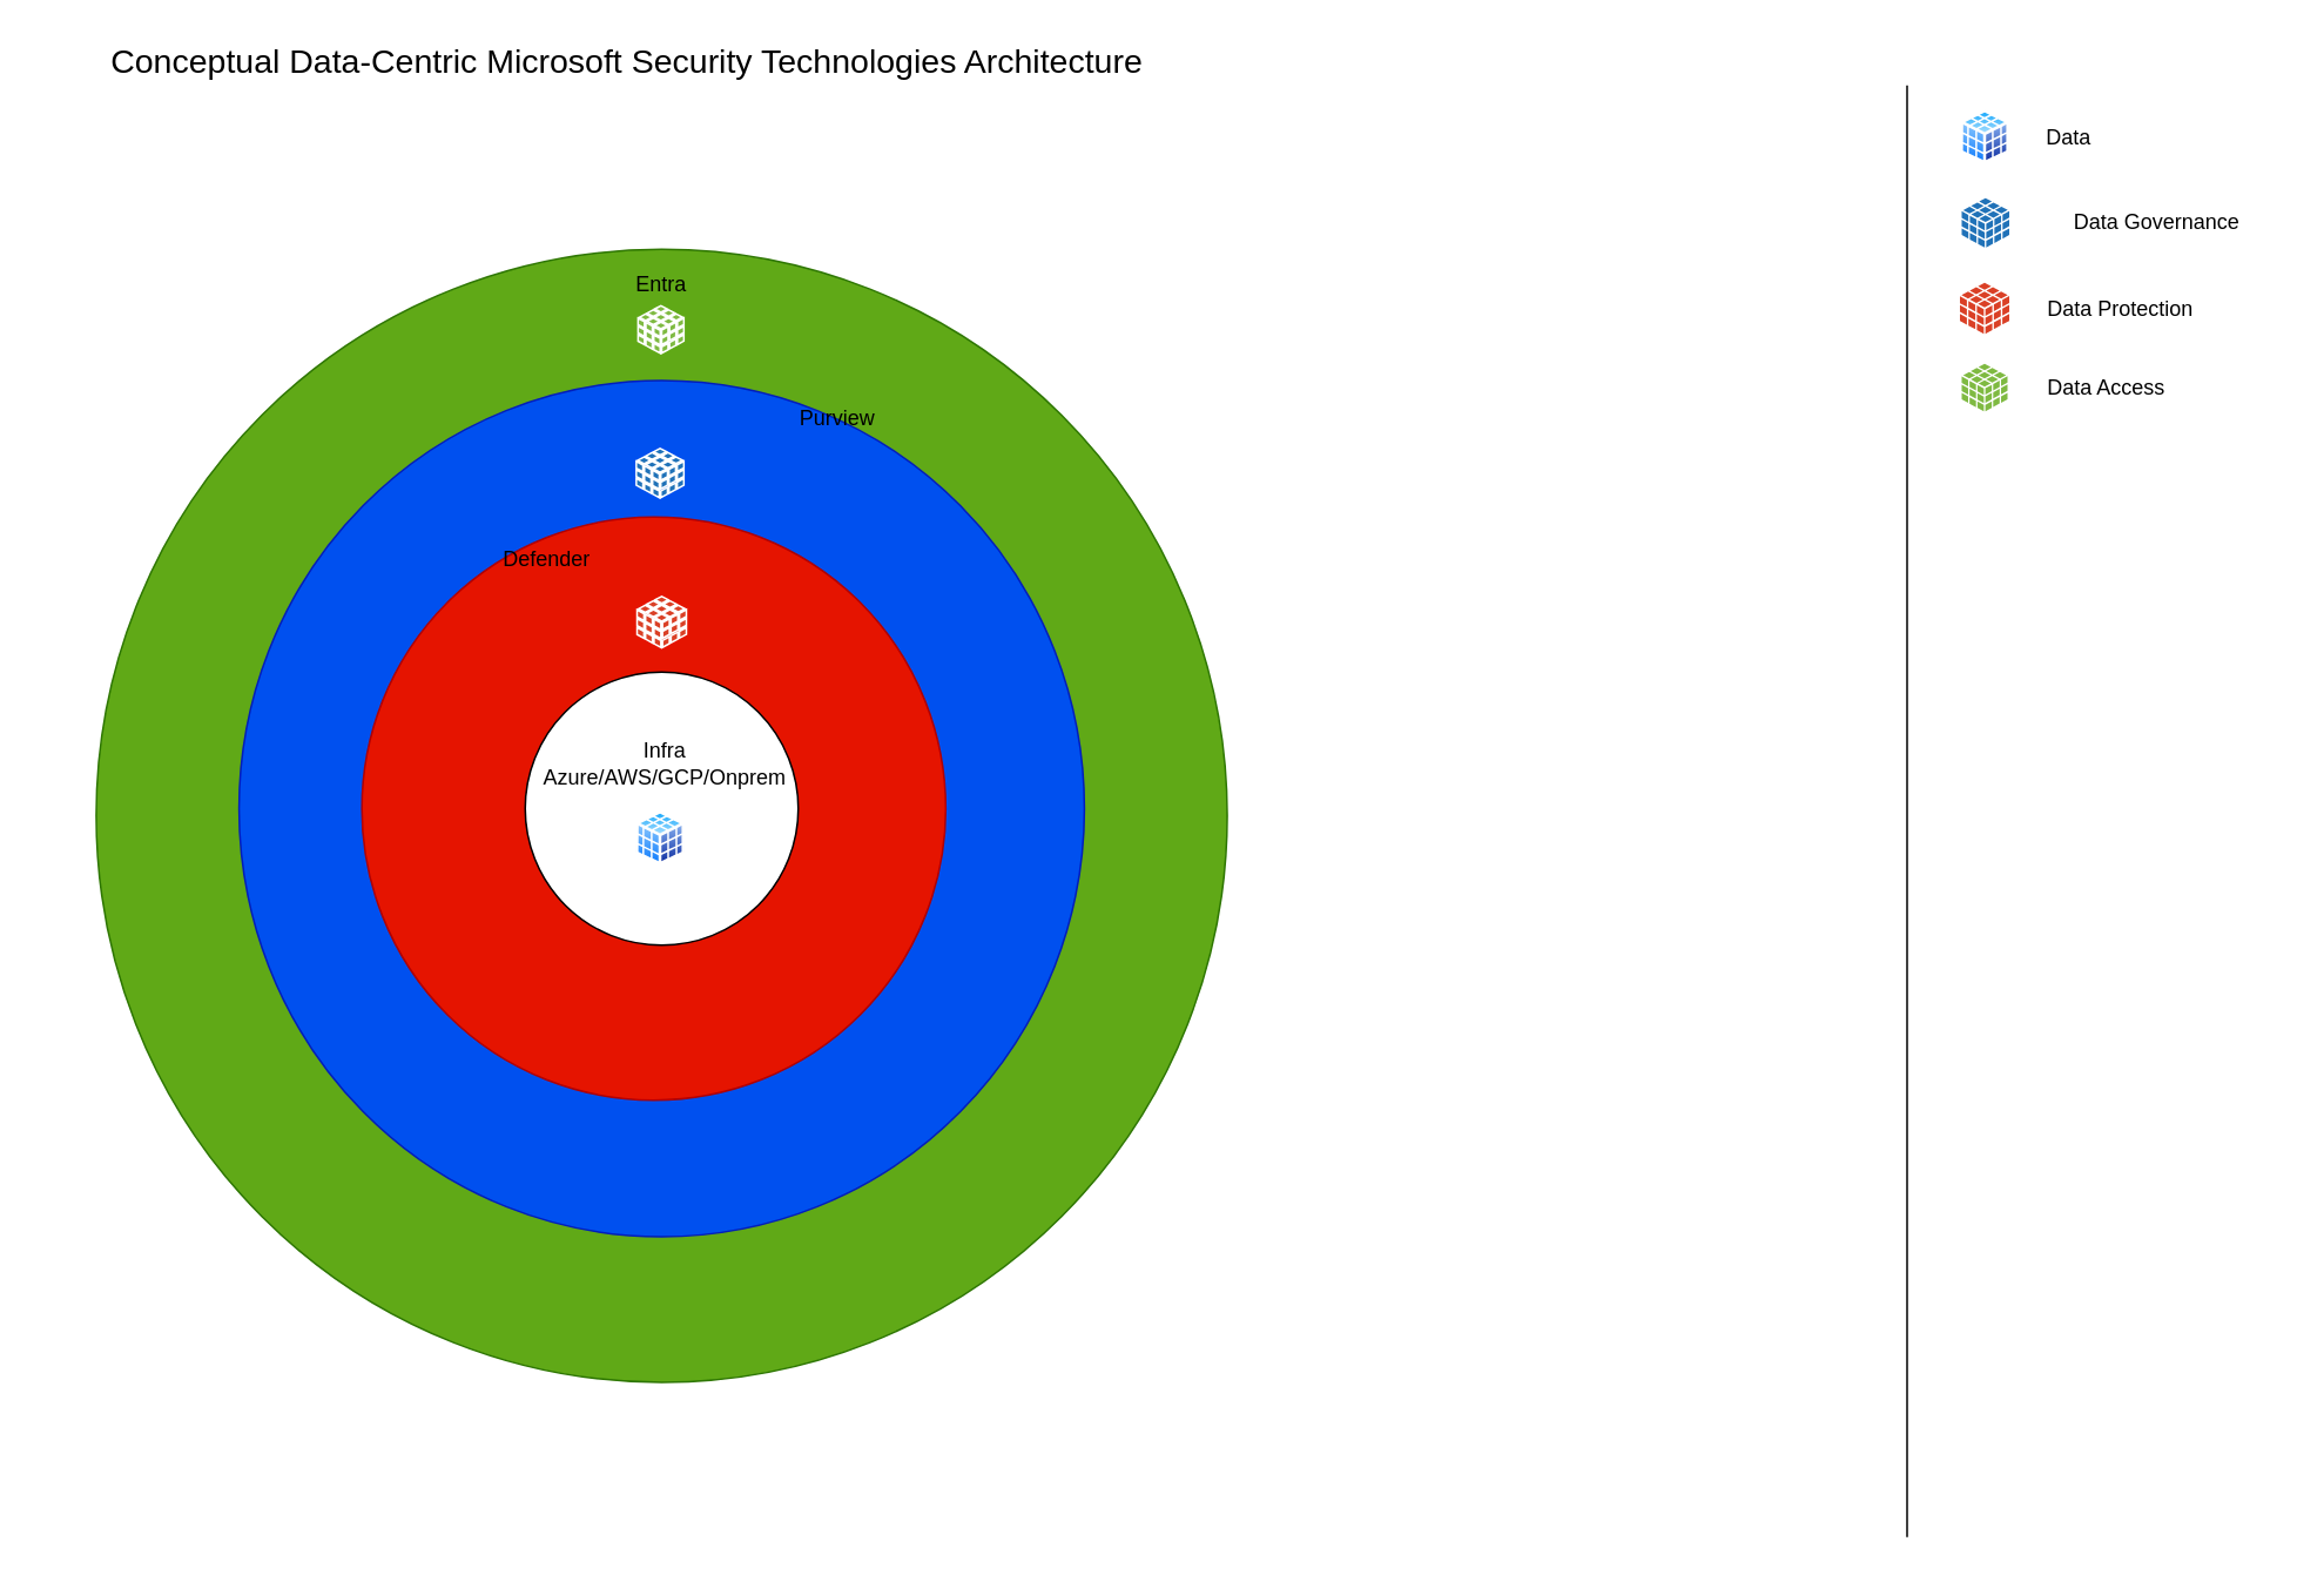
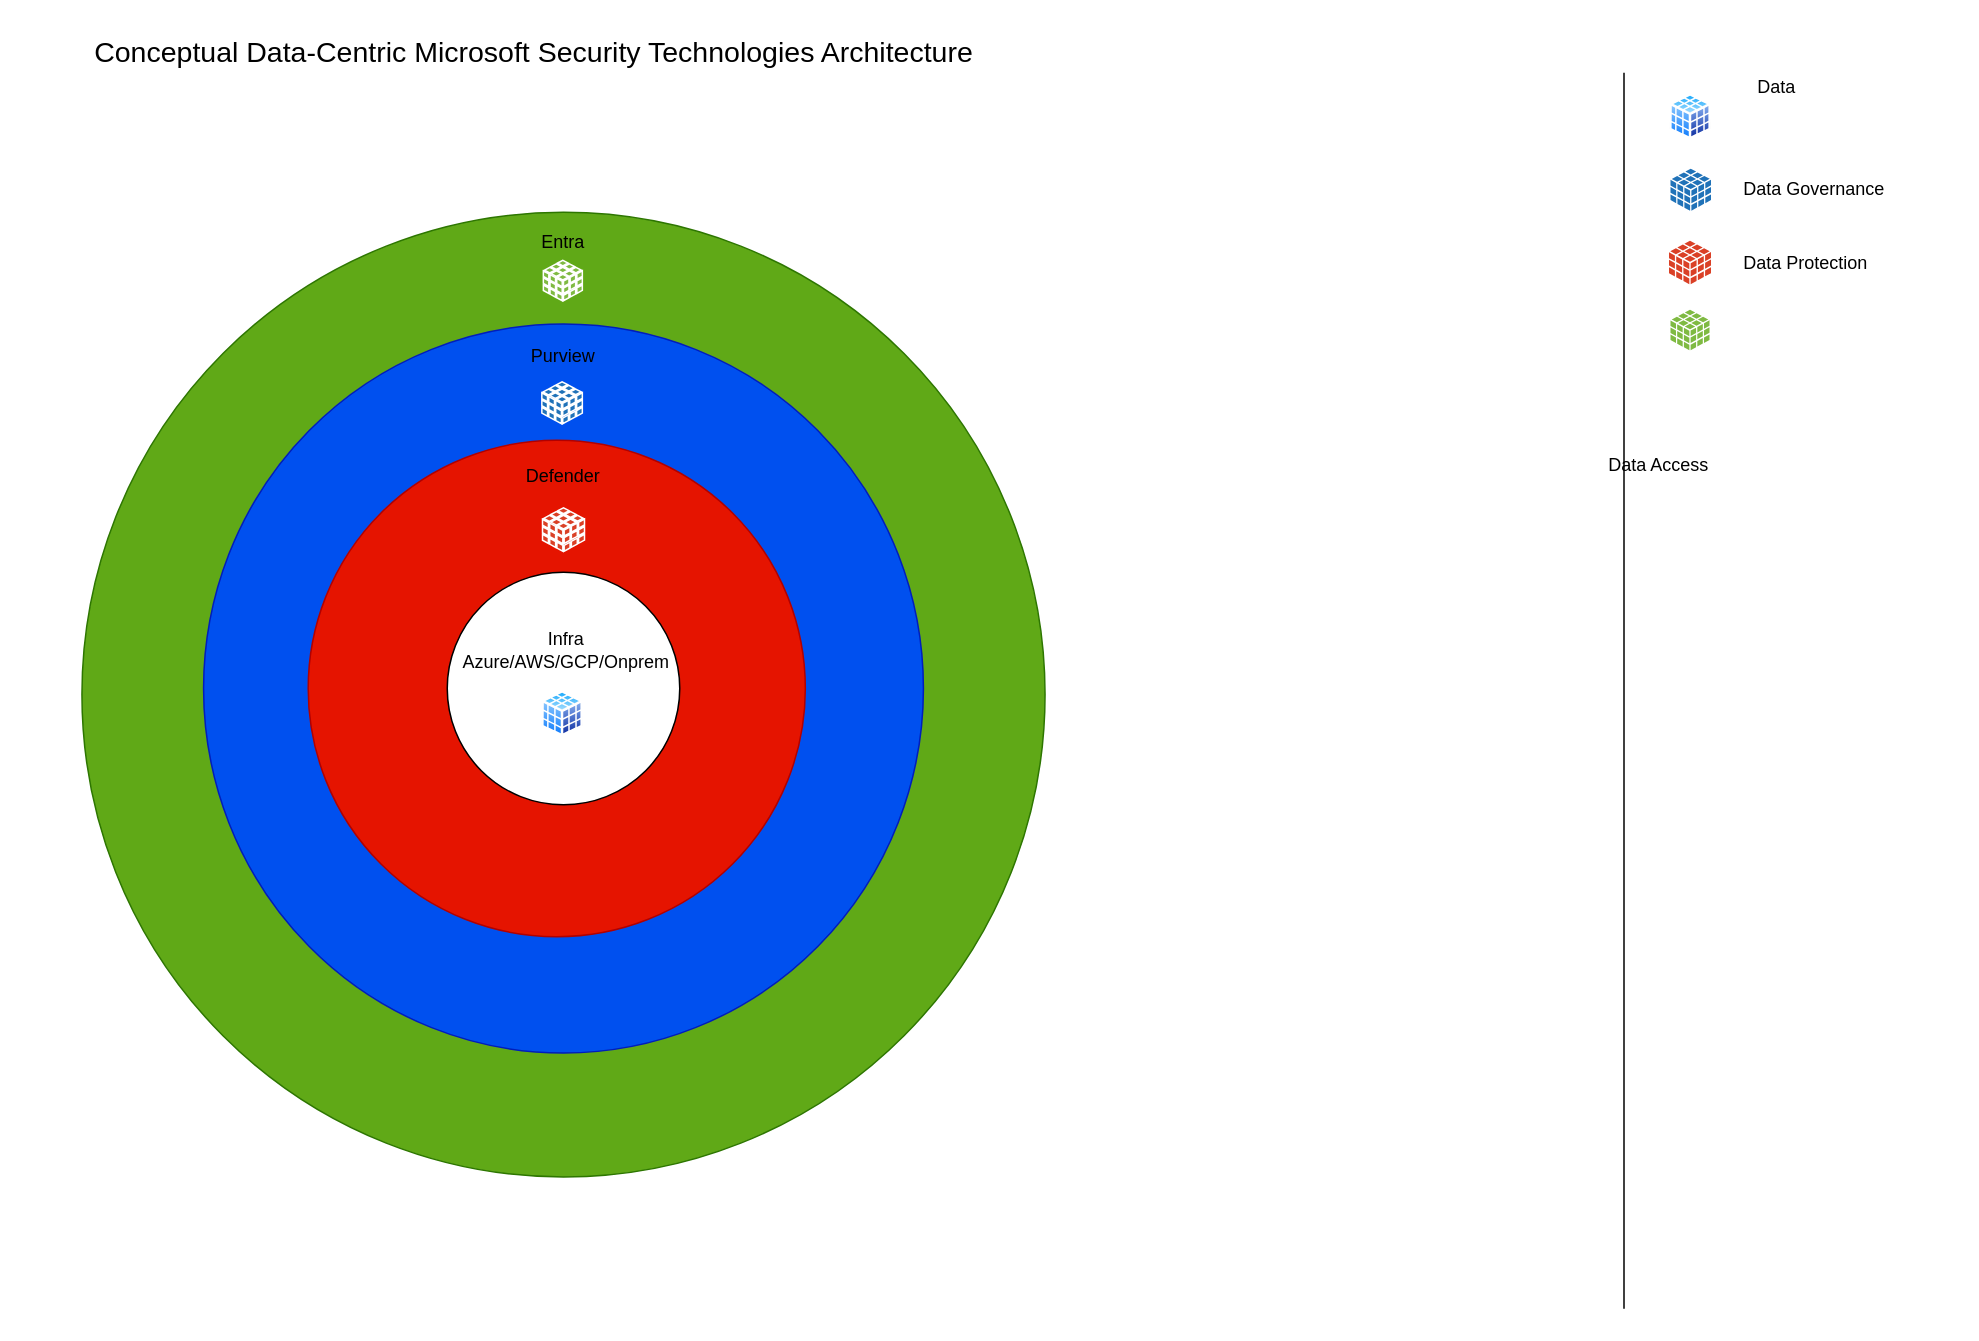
- <mxCell id="11" value="Data" style="text;html=1;strokeColor=none;fillColor=none;align=center;verticalAlign=middle;whiteSpace=wrap;rounded=0;" parent="1" vertex="1"><mxGeometry x="1144" y="62.5" width="60" height="30" as="geometry" /></mxCell>
+ <mxCell id="11" value="Data" style="text;html=1;strokeColor=none;fillColor=none;align=center;verticalAlign=middle;whiteSpace=wrap;rounded=0;" parent="1" vertex="1"><mxGeometry x="1154" y="42.5" width="60" height="30" as="geometry" /></mxCell>
- <mxCell id="12" value="Data Governance" style="text;html=1;strokeColor=none;fillColor=none;align=left;verticalAlign=middle;whiteSpace=wrap;rounded=0;" parent="1" vertex="1"><mxGeometry x="1175" y="111" width="137" height="30" as="geometry" /></mxCell>
+ <mxCell id="12" value="Data Governance" style="text;html=1;strokeColor=none;fillColor=none;align=left;verticalAlign=middle;whiteSpace=wrap;rounded=0;" parent="1" vertex="1"><mxGeometry x="1160" y="111" width="137" height="30" as="geometry" /></mxCell>
- <mxCell id="14" value="Data Access" style="text;html=1;strokeColor=none;fillColor=none;align=left;verticalAlign=middle;whiteSpace=wrap;rounded=0;" parent="1" vertex="1"><mxGeometry x="1160" y="204.5" width="137" height="30" as="geometry" /></mxCell>
+ <mxCell id="14" value="Data Access" style="text;html=1;strokeColor=none;fillColor=none;align=left;verticalAlign=middle;whiteSpace=wrap;rounded=0;" parent="1" vertex="1"><mxGeometry x="1070" y="294.5" width="137" height="30" as="geometry" /></mxCell>
- <mxCell id="19" value="Purview" style="text;html=1;strokeColor=none;fillColor=none;align=center;verticalAlign=middle;whiteSpace=wrap;rounded=0;" vertex="1" parent="1"><mxGeometry x="444.51" y="222" width="60" height="30" as="geometry" /></mxCell>
+ <mxCell id="19" value="Purview" style="text;html=1;strokeColor=none;fillColor=none;align=center;verticalAlign=middle;whiteSpace=wrap;rounded=0;" vertex="1" parent="1"><mxGeometry x="344.51" y="222" width="60" height="30" as="geometry" /></mxCell>
- <mxCell id="18" value="Defender" style="text;html=1;strokeColor=none;fillColor=none;align=center;verticalAlign=middle;whiteSpace=wrap;rounded=0;" vertex="1" parent="1"><mxGeometry x="280.01" y="302" width="60" height="30" as="geometry" /></mxCell>
+ <mxCell id="18" value="Defender" style="text;html=1;strokeColor=none;fillColor=none;align=center;verticalAlign=middle;whiteSpace=wrap;rounded=0;" vertex="1" parent="1"><mxGeometry x="345.01" y="302" width="60" height="30" as="geometry" /></mxCell>
